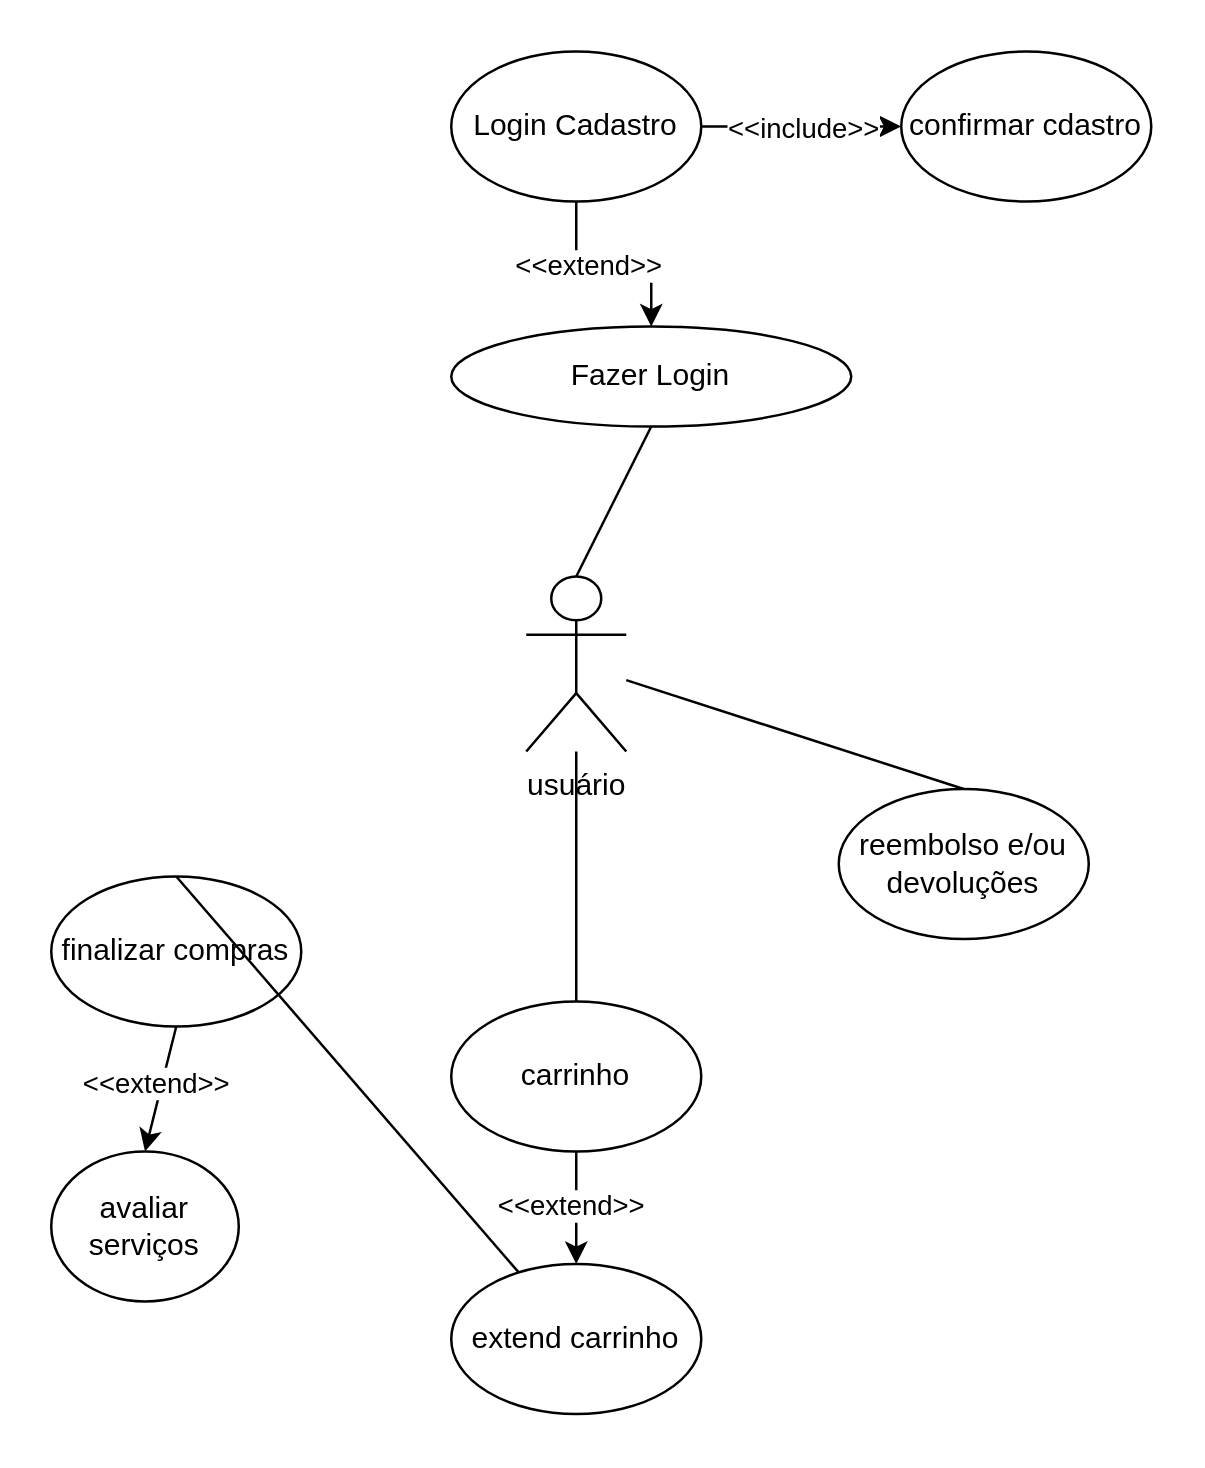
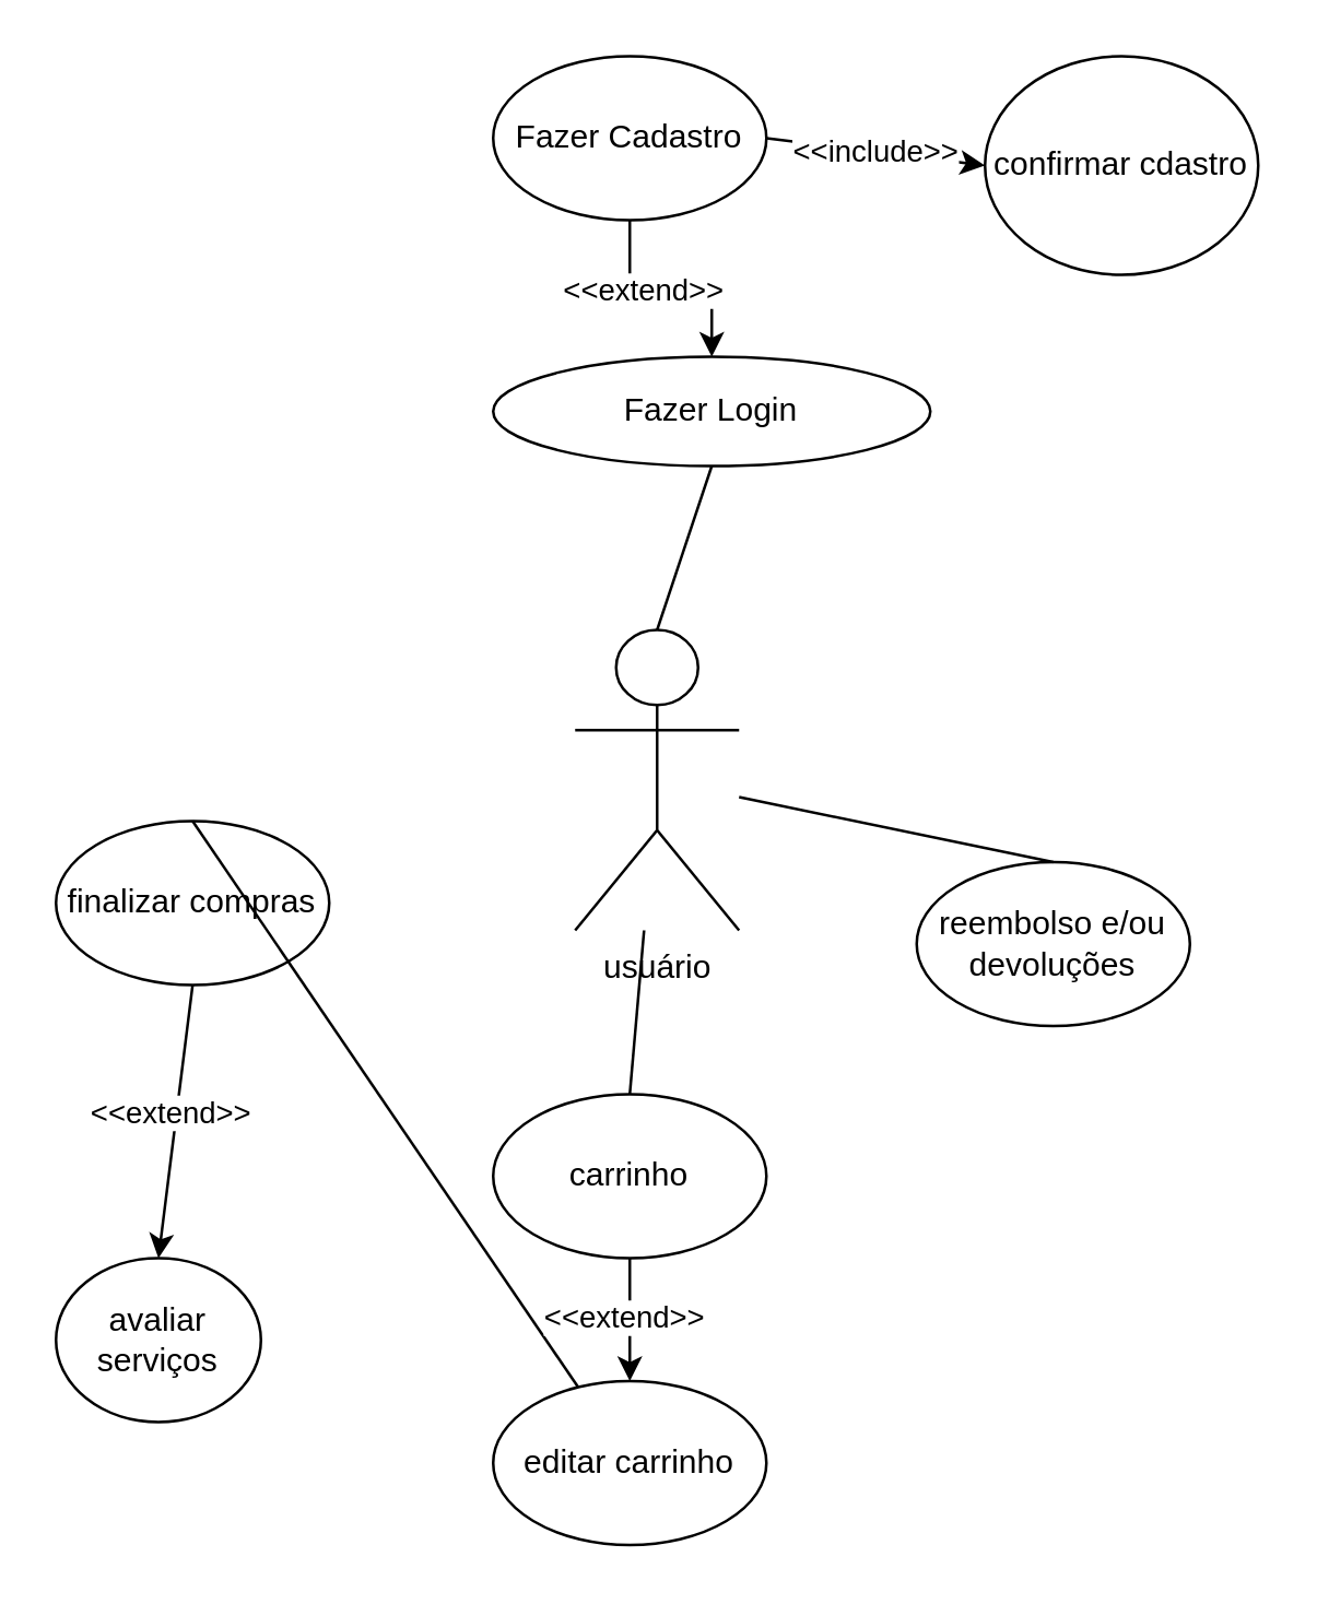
- <mxCell id="7" value="Login Cadastro" style="ellipse;whiteSpace=wrap;html=1;" vertex="1" parent="1"><mxGeometry x="180" y="20" width="100" height="60" as="geometry" /></mxCell>
+ <mxCell id="7" value="Fazer Cadastro" style="ellipse;whiteSpace=wrap;html=1;" vertex="1" parent="1"><mxGeometry x="180" y="20" width="100" height="60" as="geometry" /></mxCell>
- <mxCell id="8" value="confirmar cdastro" style="ellipse;whiteSpace=wrap;html=1;" vertex="1" parent="1"><mxGeometry x="360" y="20" width="100" height="60" as="geometry" /></mxCell>
+ <mxCell id="8" value="confirmar cdastro" style="ellipse;whiteSpace=wrap;html=1;" vertex="1" parent="1"><mxGeometry x="360" y="20" width="100" height="80" as="geometry" /></mxCell>
- <mxCell id="2" value="usuário" style="shape=umlActor;verticalLabelPosition=bottom;verticalAlign=top;html=1;outlineConnect=0;" vertex="1" parent="1"><mxGeometry x="210" y="230" width="40" height="70" as="geometry" /></mxCell>
+ <mxCell id="2" value="usuário" style="shape=umlActor;verticalLabelPosition=bottom;verticalAlign=top;html=1;outlineConnect=0;" vertex="1" parent="1"><mxGeometry x="210" y="230" width="60" height="110" as="geometry" /></mxCell>
- <mxCell id="14" value="finalizar compras" style="ellipse;whiteSpace=wrap;html=1;" vertex="1" parent="1"><mxGeometry x="20" y="350" width="100" height="60" as="geometry" /></mxCell>
+ <mxCell id="14" value="finalizar compras" style="ellipse;whiteSpace=wrap;html=1;" vertex="1" parent="1"><mxGeometry x="20" y="300" width="100" height="60" as="geometry" /></mxCell>
- <mxCell id="12" value="extend carrinho" style="ellipse;whiteSpace=wrap;html=1;" vertex="1" parent="1"><mxGeometry x="180" y="505" width="100" height="60" as="geometry" /></mxCell>
+ <mxCell id="12" value="editar carrinho" style="ellipse;whiteSpace=wrap;html=1;" vertex="1" parent="1"><mxGeometry x="180" y="505" width="100" height="60" as="geometry" /></mxCell>
